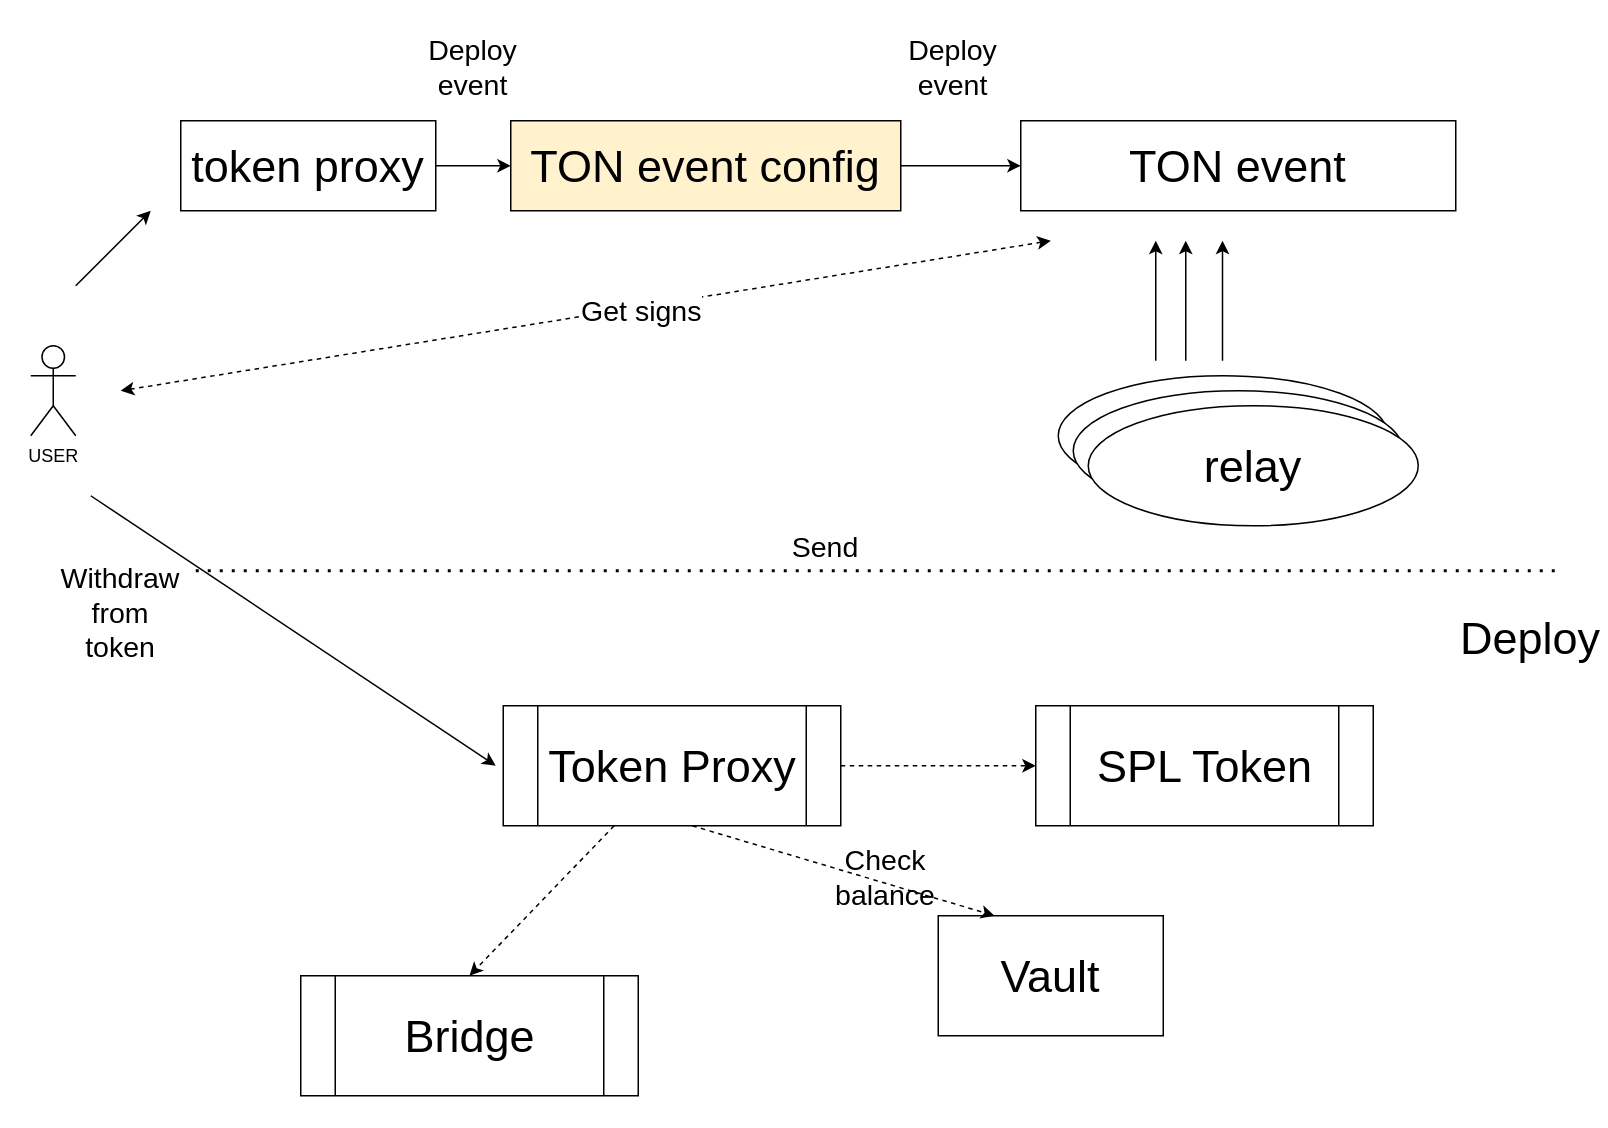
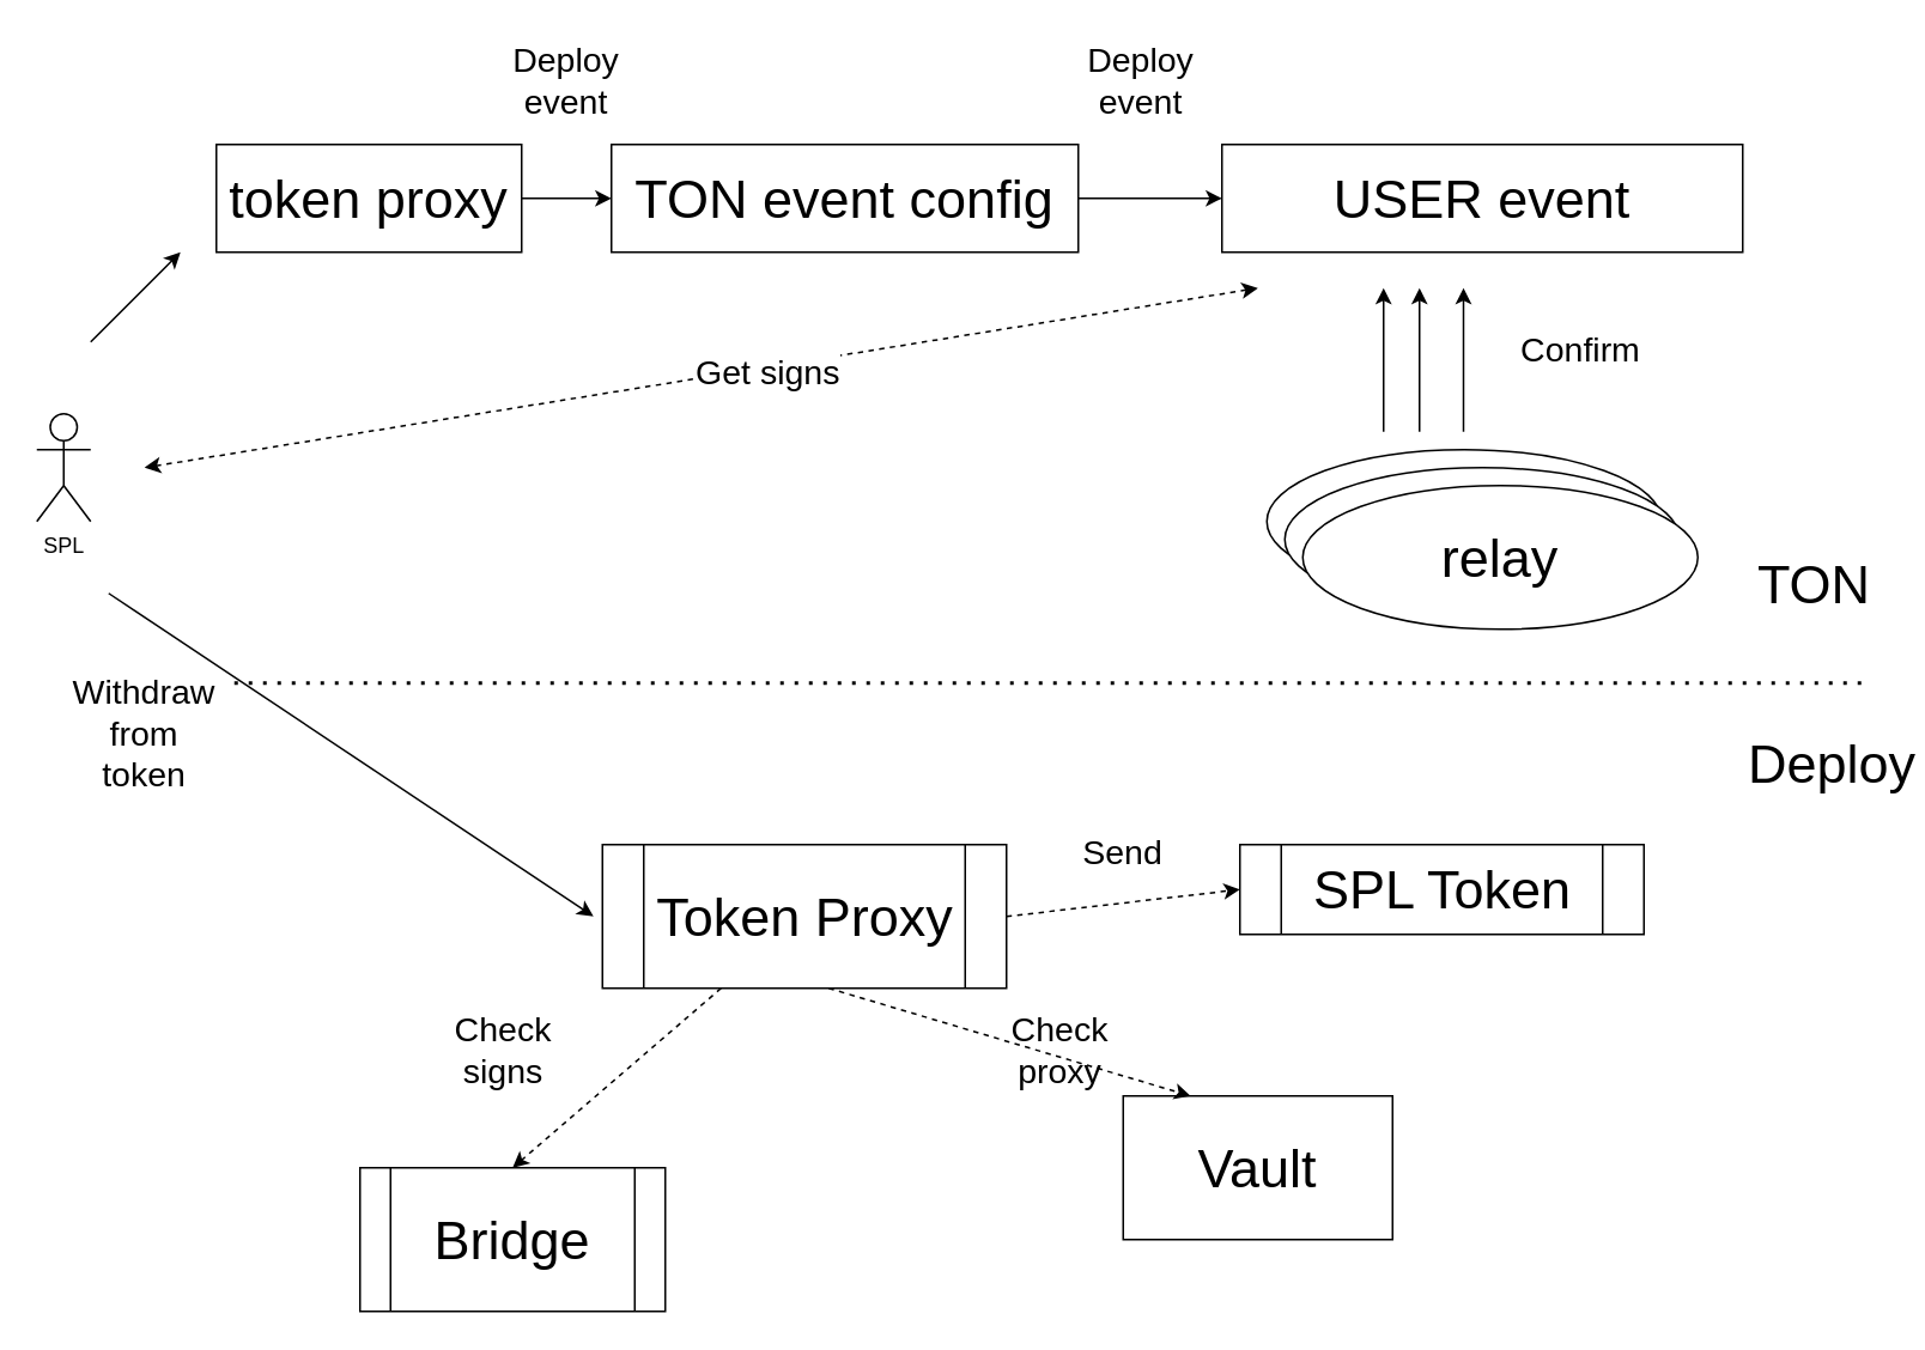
- <mxCell id="7" value="TON event config" style="rounded=0;whiteSpace=wrap;html=1;fontSize=30;fillColor=#fff2cc;" parent="1" vertex="1"><mxGeometry x="340" y="80" width="260" height="60" as="geometry" /></mxCell>
+ <mxCell id="7" value="TON event config" style="rounded=0;whiteSpace=wrap;html=1;fontSize=30;" parent="1" vertex="1"><mxGeometry x="340" y="80" width="260" height="60" as="geometry" /></mxCell>
- <mxCell id="5" value="TON event" style="rounded=0;whiteSpace=wrap;html=1;fontSize=30;" parent="1" vertex="1"><mxGeometry x="680" y="80" width="290" height="60" as="geometry" /></mxCell>
+ <mxCell id="5" value="USER event" style="rounded=0;whiteSpace=wrap;html=1;fontSize=30;" parent="1" vertex="1"><mxGeometry x="680" y="80" width="290" height="60" as="geometry" /></mxCell>
+ <mxCell id="19" value="&lt;font style=&quot;font-size: 19px&quot;&gt;Confirm&lt;/font&gt;" style="text;html=1;strokeColor=none;fillColor=none;align=center;verticalAlign=middle;whiteSpace=wrap;rounded=0;" vertex="1" parent="1"><mxGeometry x="835" y="170" width="90" height="50" as="geometry" /></mxCell>
- <mxCell id="14" value="USER" style="shape=umlActor;verticalLabelPosition=bottom;verticalAlign=top;html=1;outlineConnect=0;" vertex="1" parent="1"><mxGeometry x="20" y="230" width="30" height="60" as="geometry" /></mxCell>
+ <mxCell id="14" value="SPL" style="shape=umlActor;verticalLabelPosition=bottom;verticalAlign=top;html=1;outlineConnect=0;" vertex="1" parent="1"><mxGeometry x="20" y="230" width="30" height="60" as="geometry" /></mxCell>
+ <mxCell id="12" value="TON" style="text;html=1;strokeColor=none;fillColor=none;align=center;verticalAlign=middle;whiteSpace=wrap;rounded=0;fontSize=30;" parent="1" vertex="1"><mxGeometry x="980" y="310" width="60" height="30" as="geometry" /></mxCell>
- <mxCell id="34" value="&lt;span style=&quot;font-size: 19px&quot;&gt;Send&lt;/span&gt;" style="text;html=1;strokeColor=none;fillColor=none;align=center;verticalAlign=middle;whiteSpace=wrap;rounded=0;" vertex="1" parent="1"><mxGeometry x="520" y="350" width="60" height="30" as="geometry" /></mxCell>
+ <mxCell id="34" value="&lt;span style=&quot;font-size: 19px&quot;&gt;Send&lt;/span&gt;" style="text;html=1;strokeColor=none;fillColor=none;align=center;verticalAlign=middle;whiteSpace=wrap;rounded=0;" vertex="1" parent="1"><mxGeometry x="595" y="460" width="60" height="30" as="geometry" /></mxCell>
- <mxCell id="32" value="&lt;font style=&quot;font-size: 30px&quot;&gt;SPL Token&lt;/font&gt;" style="shape=process;whiteSpace=wrap;html=1;backgroundOutline=1;" vertex="1" parent="1"><mxGeometry x="690" y="470" width="225" height="80" as="geometry" /></mxCell>
+ <mxCell id="32" value="&lt;font style=&quot;font-size: 30px&quot;&gt;SPL Token&lt;/font&gt;" style="shape=process;whiteSpace=wrap;html=1;backgroundOutline=1;" vertex="1" parent="1"><mxGeometry x="690" y="470" width="225" height="50" as="geometry" /></mxCell>
+ <mxCell id="29" value="&lt;span style=&quot;font-size: 19px&quot;&gt;Check signs&lt;/span&gt;" style="text;html=1;strokeColor=none;fillColor=none;align=center;verticalAlign=middle;whiteSpace=wrap;rounded=0;" vertex="1" parent="1"><mxGeometry x="250" y="570" width="60" height="30" as="geometry" /></mxCell>
- <mxCell id="31" value="&lt;span style=&quot;font-size: 19px&quot;&gt;Check balance&lt;/span&gt;" style="text;html=1;strokeColor=none;fillColor=none;align=center;verticalAlign=middle;whiteSpace=wrap;rounded=0;" vertex="1" parent="1"><mxGeometry x="560" y="570" width="60" height="30" as="geometry" /></mxCell>
+ <mxCell id="31" value="&lt;span style=&quot;font-size: 19px&quot;&gt;Check proxy&lt;/span&gt;" style="text;html=1;strokeColor=none;fillColor=none;align=center;verticalAlign=middle;whiteSpace=wrap;rounded=0;" vertex="1" parent="1"><mxGeometry x="560" y="570" width="60" height="30" as="geometry" /></mxCell>
- <mxCell id="2" value="&lt;font style=&quot;font-size: 30px&quot;&gt;Bridge&lt;/font&gt;" style="shape=process;whiteSpace=wrap;html=1;backgroundOutline=1;" parent="1" vertex="1"><mxGeometry x="200" y="650" width="225" height="80" as="geometry" /></mxCell>
+ <mxCell id="2" value="&lt;font style=&quot;font-size: 30px&quot;&gt;Bridge&lt;/font&gt;" style="shape=process;whiteSpace=wrap;html=1;backgroundOutline=1;" parent="1" vertex="1"><mxGeometry x="200" y="650" width="170" height="80" as="geometry" /></mxCell>
